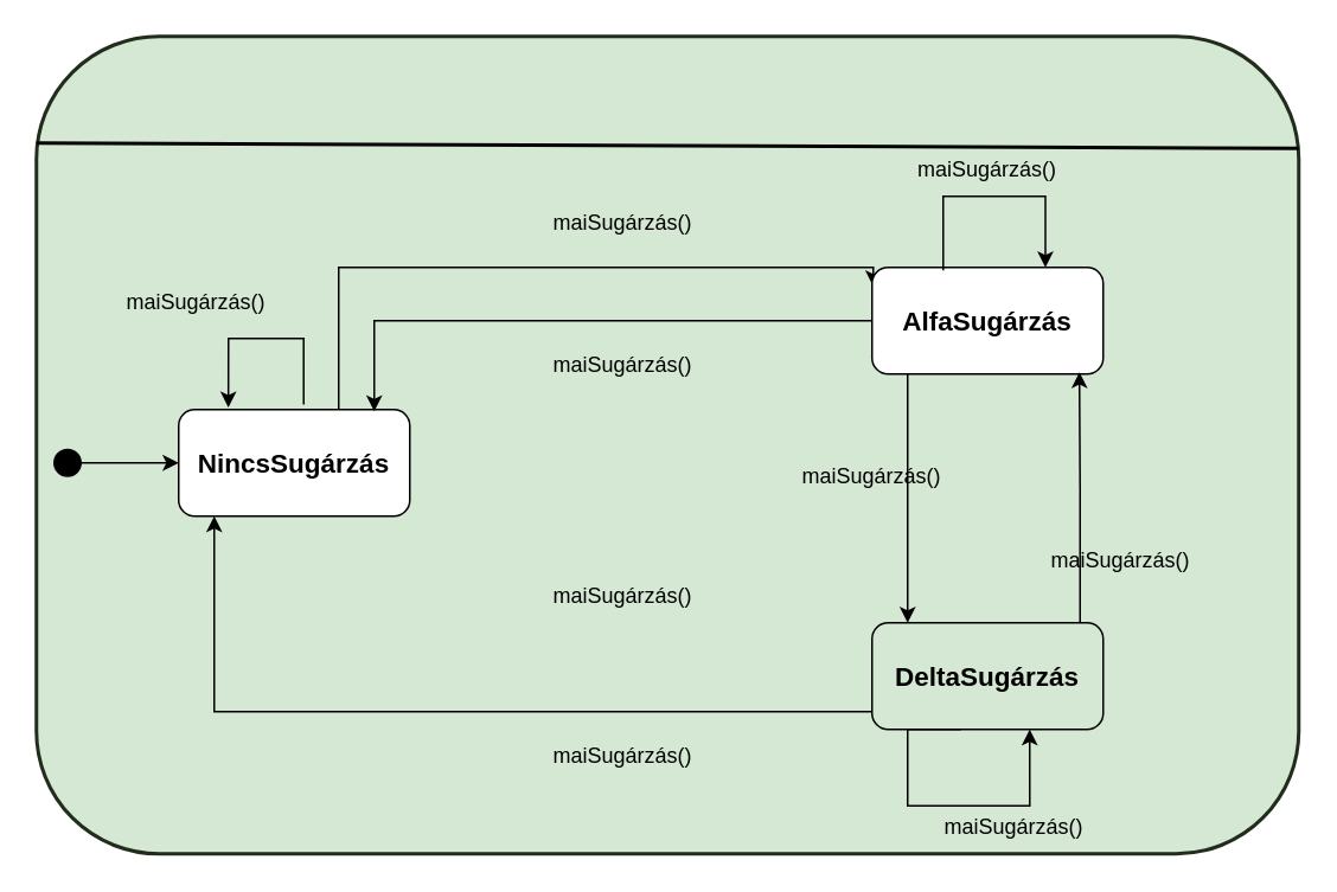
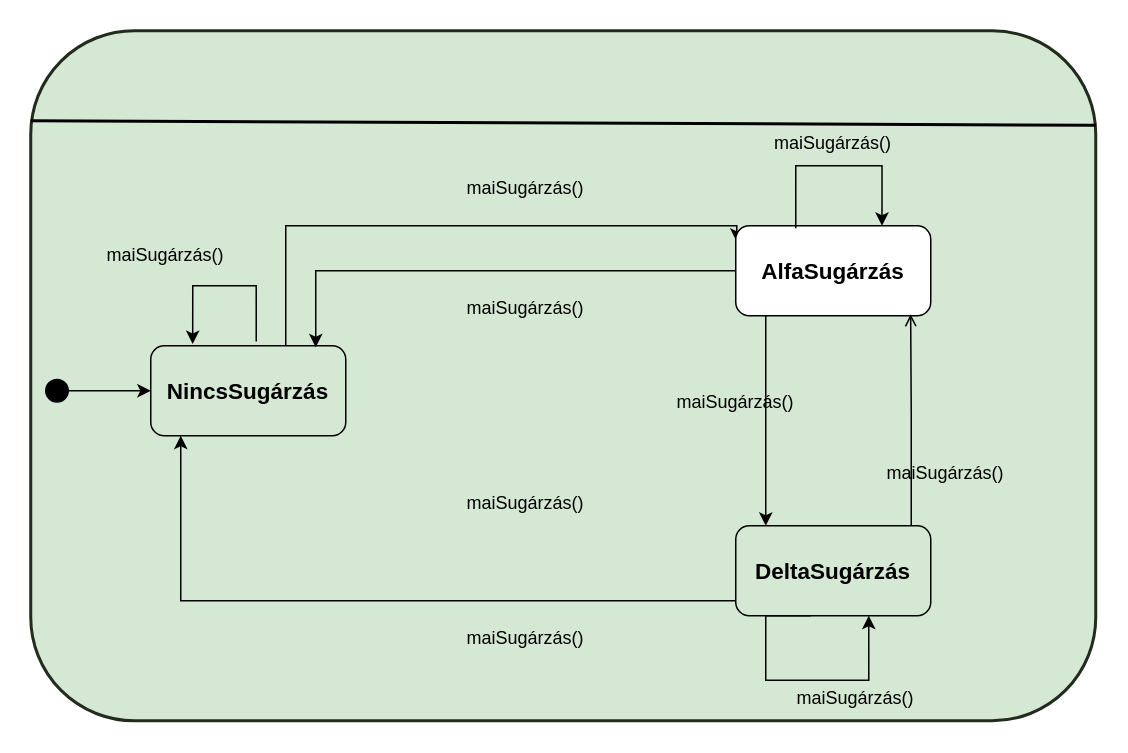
- <mxCell id="11" style="edgeStyle=orthogonalEdgeStyle;rounded=0;orthogonalLoop=1;jettySize=auto;html=1;entryX=0.897;entryY=0.982;entryDx=0;entryDy=0;entryPerimeter=0;exitX=0.9;exitY=0;exitDx=0;exitDy=0;exitPerimeter=0;" edge="1" parent="1" source="7" target="9"><mxGeometry relative="1" as="geometry"><Array as="points"><mxPoint x="607" y="275" /><mxPoint x="607" y="275" /></Array></mxGeometry></mxCell>
+ <mxCell id="11" style="edgeStyle=orthogonalEdgeStyle;rounded=0;orthogonalLoop=1;jettySize=auto;html=1;entryX=0.897;entryY=0.982;entryDx=0;entryDy=0;entryPerimeter=0;exitX=0.9;exitY=0;exitDx=0;exitDy=0;exitPerimeter=0;endArrow=open;" edge="1" parent="1" source="7" target="9"><mxGeometry relative="1" as="geometry"><Array as="points"><mxPoint x="607" y="275" /><mxPoint x="607" y="275" /></Array></mxGeometry></mxCell>
- <mxCell id="5" value="&lt;b&gt;&lt;font style=&quot;font-size: 15px;&quot;&gt;NincsSugárzás&lt;/font&gt;&lt;/b&gt;" style="rounded=1;whiteSpace=wrap;html=1;" vertex="1" parent="1"><mxGeometry x="100" y="230" width="130" height="60" as="geometry" /></mxCell>
+ <mxCell id="5" value="&lt;b&gt;&lt;font style=&quot;font-size: 15px;&quot;&gt;NincsSugárzás&lt;/font&gt;&lt;/b&gt;" style="rounded=1;whiteSpace=wrap;html=1;fillColor=#d5e8d4;" vertex="1" parent="1"><mxGeometry x="100" y="230" width="130" height="60" as="geometry" /></mxCell>
